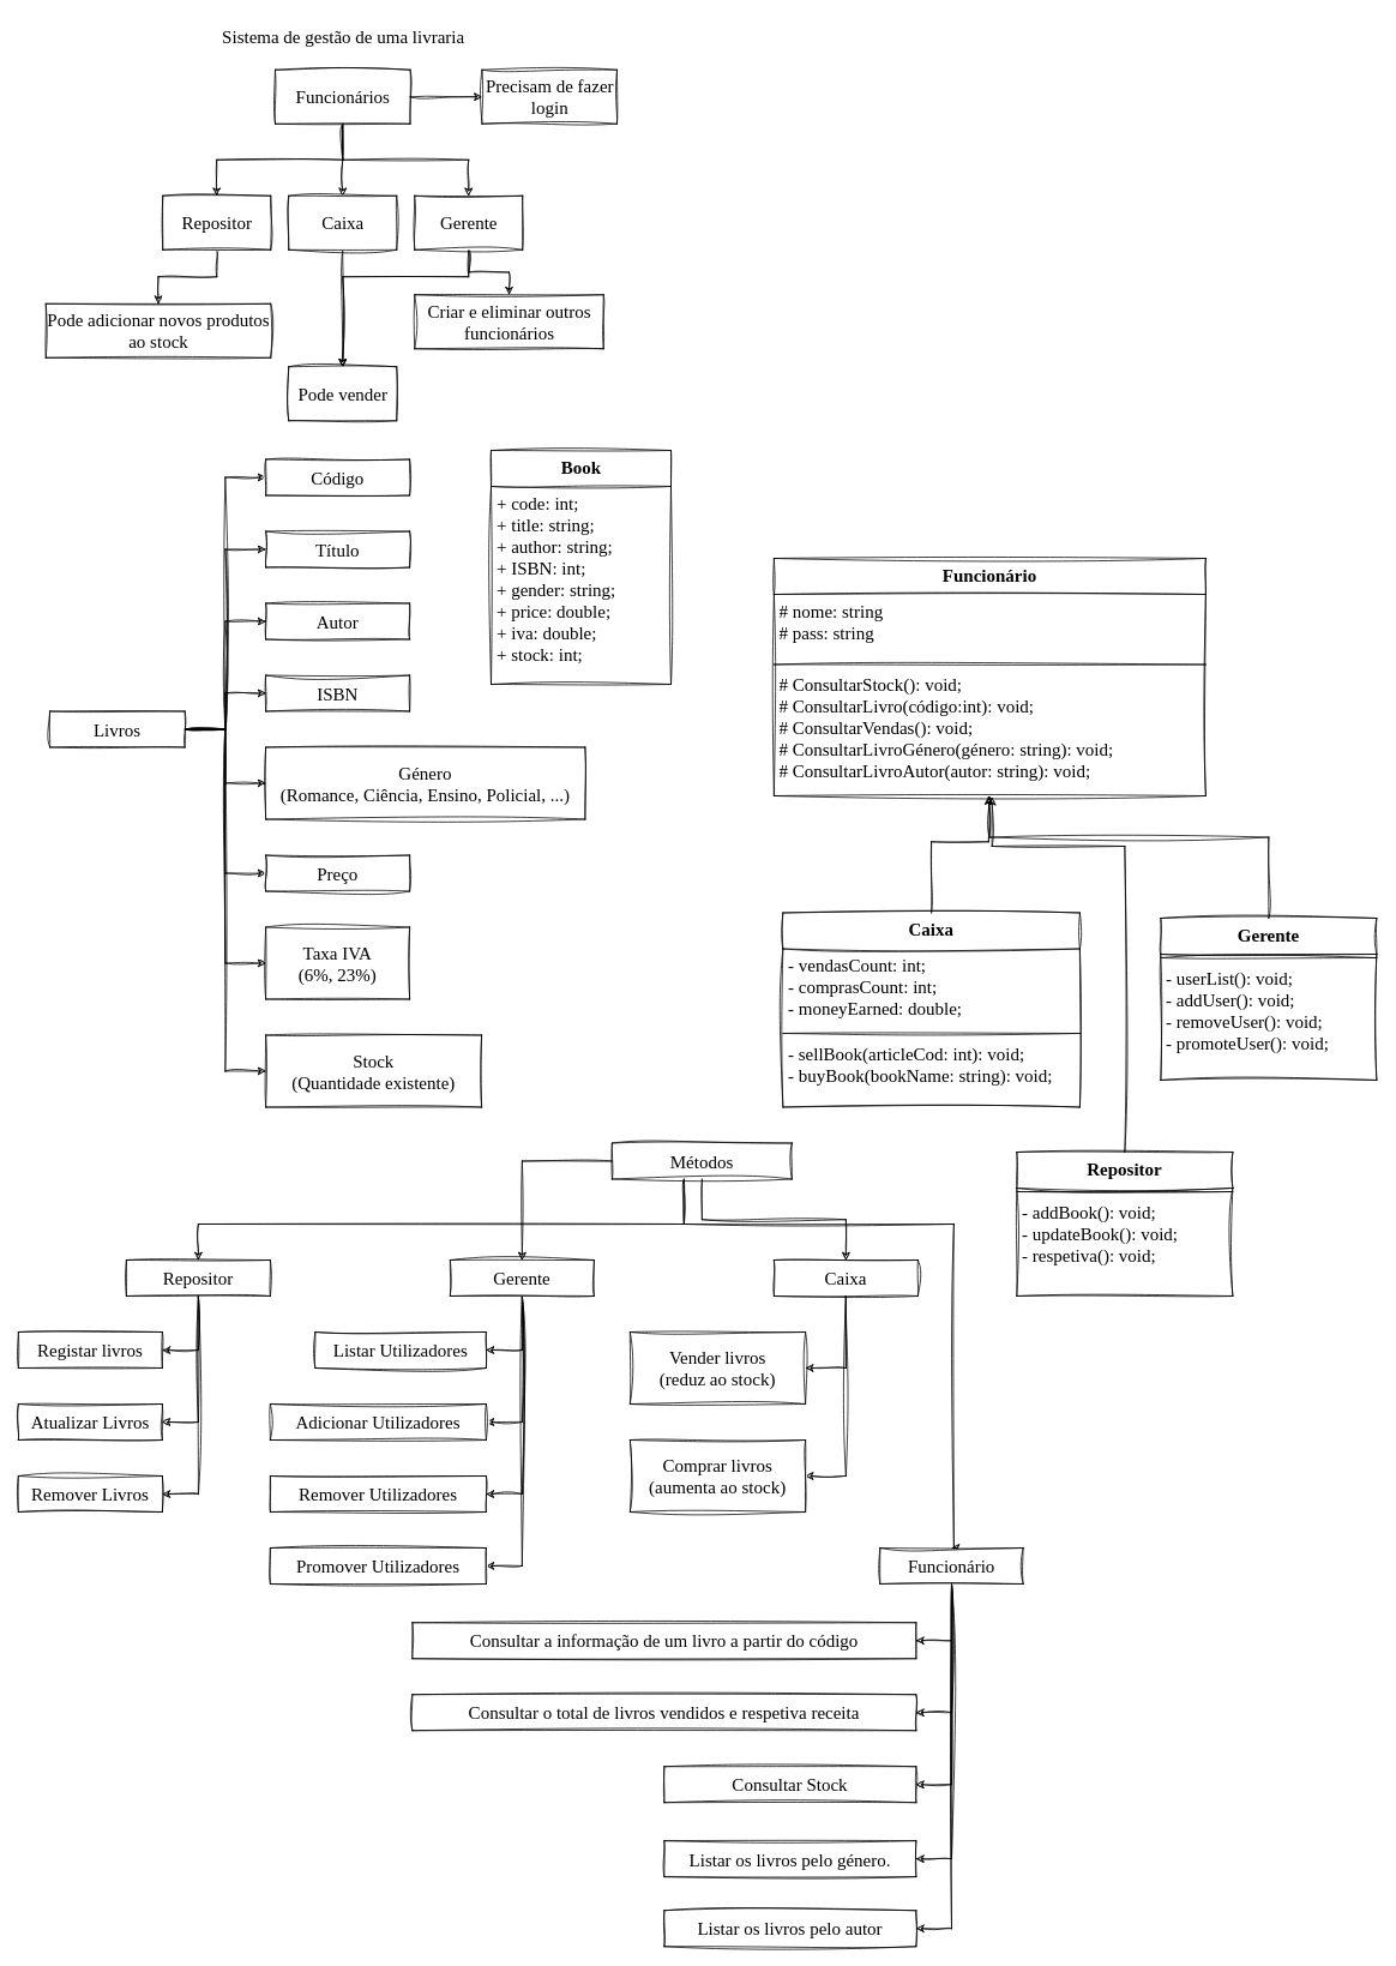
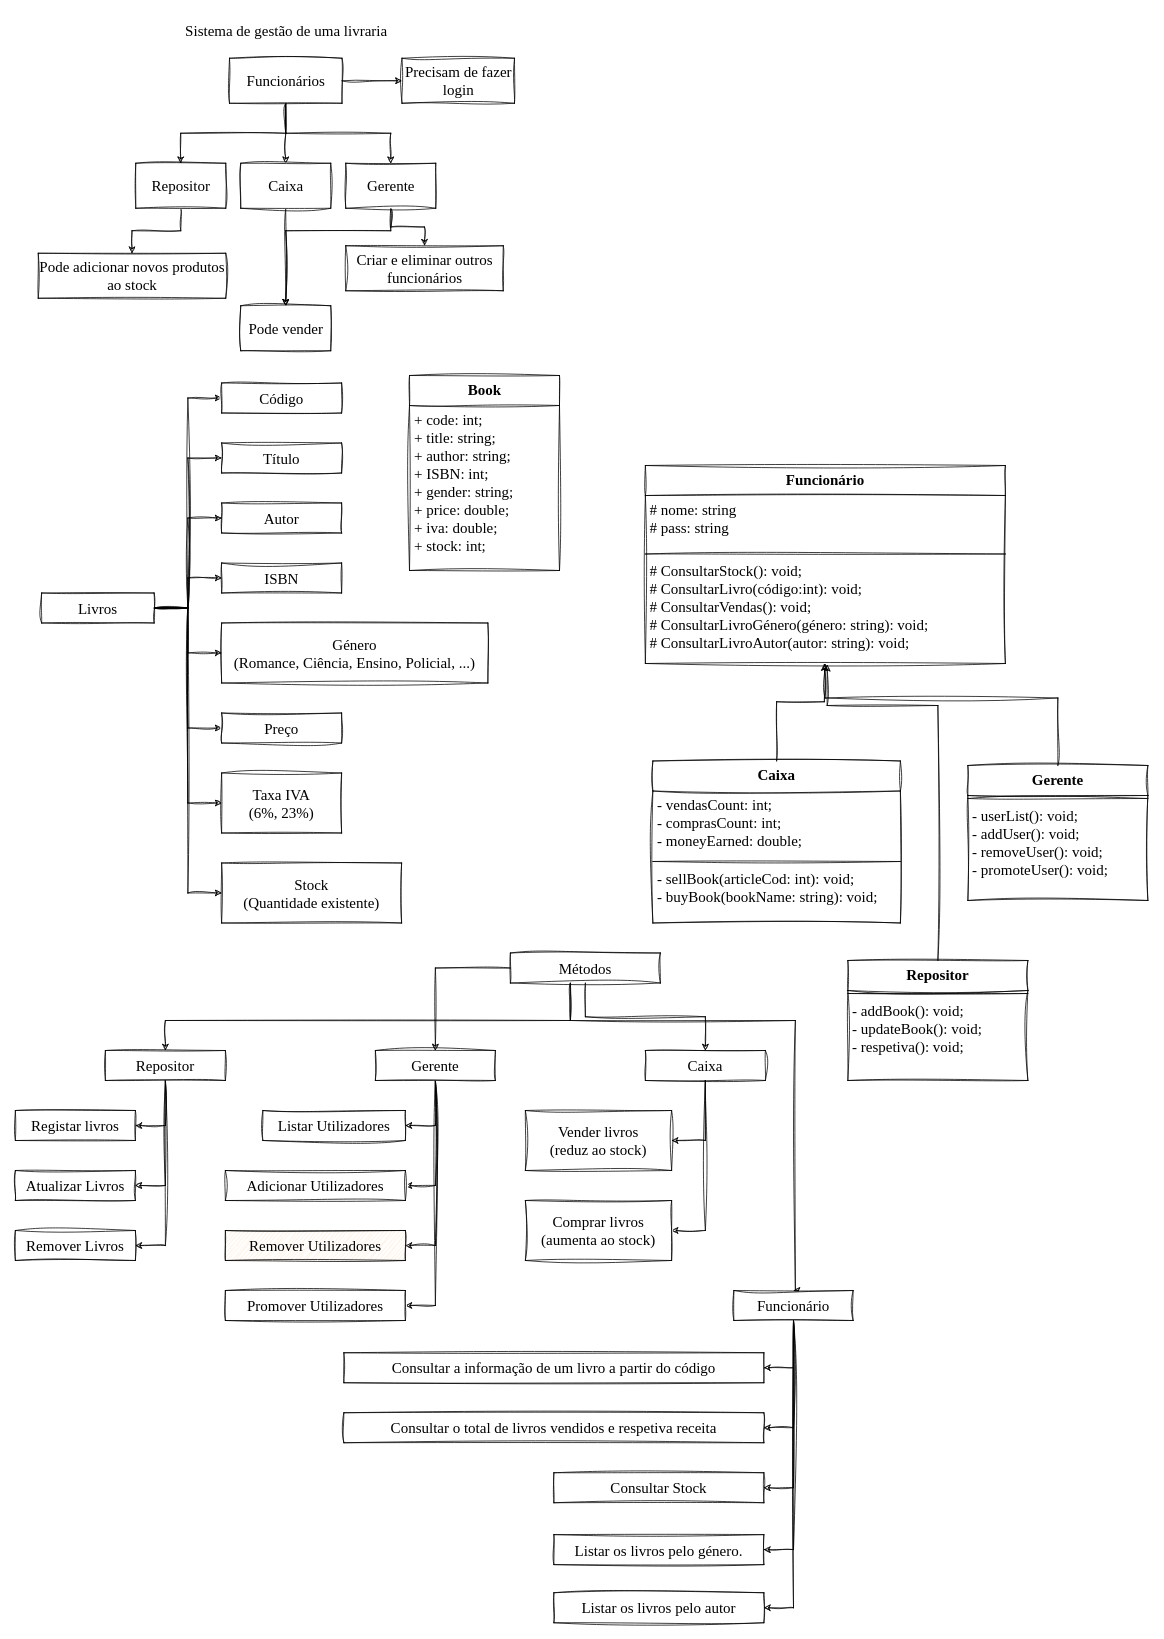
- <mxCell id="64" value="Remover Utilizadores" style="whiteSpace=wrap;html=1;fontSize=20;fontFamily=Architects Daughter;rounded=0;sketch=1;hachureGap=4;jiggle=2;curveFitting=1;fontSource=https%3A%2F%2Ffonts.googleapis.com%2Fcss%3Ffamily%3DArchitects%2BDaughter;" parent="1" vertex="1"><mxGeometry x="300" y="1640" width="240" height="40" as="geometry" /></mxCell>
+ <mxCell id="64" value="Remover Utilizadores" style="whiteSpace=wrap;html=1;fontSize=20;fontFamily=Architects Daughter;rounded=0;sketch=1;hachureGap=4;jiggle=2;curveFitting=1;fontSource=https%3A%2F%2Ffonts.googleapis.com%2Fcss%3Ffamily%3DArchitects%2BDaughter;fillColor=#ffe6cc;" parent="1" vertex="1"><mxGeometry x="300" y="1640" width="240" height="40" as="geometry" /></mxCell>
